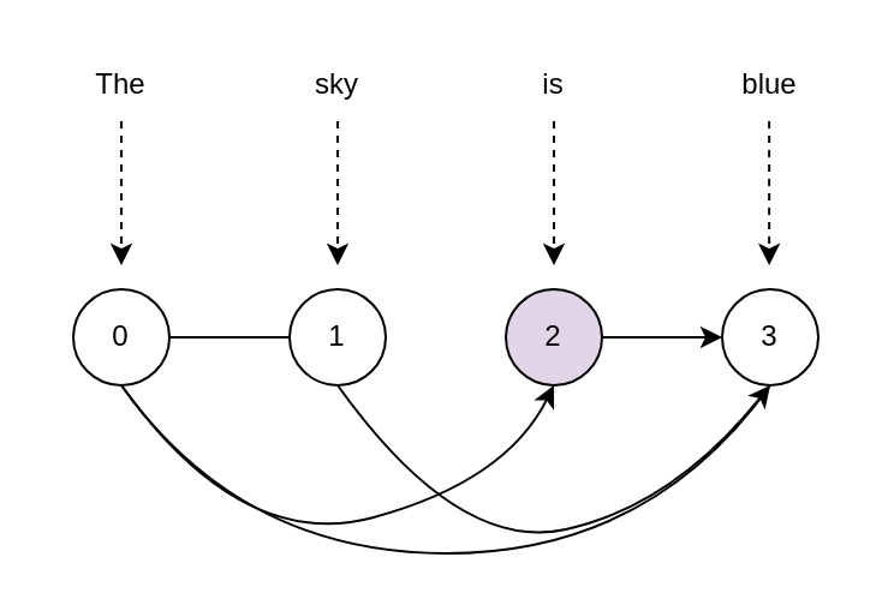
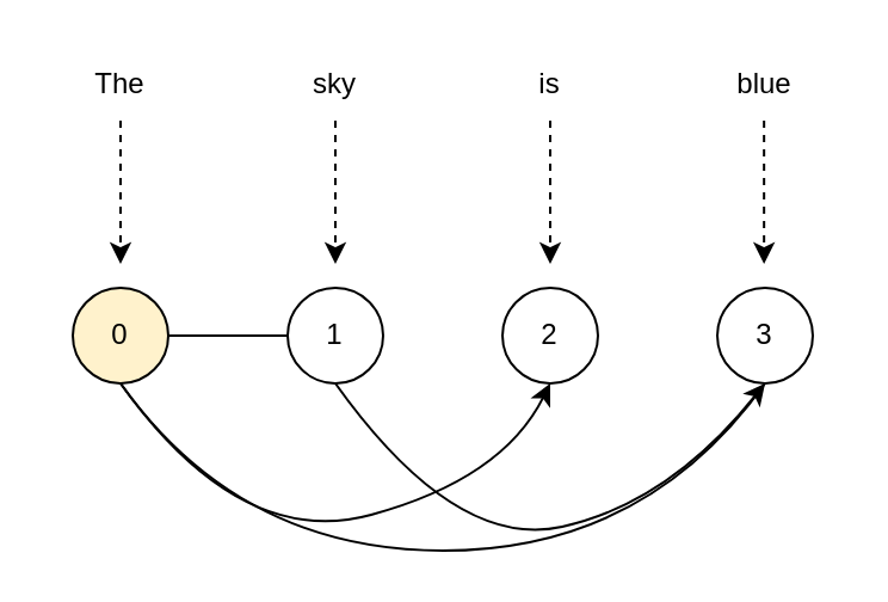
- <mxCell id="5" value="0" style="ellipse;whiteSpace=wrap;html=1;aspect=fixed;" parent="1" vertex="1"><mxGeometry x="30" y="120" width="40" height="40" as="geometry" /></mxCell>
+ <mxCell id="5" value="0" style="ellipse;whiteSpace=wrap;html=1;aspect=fixed;fillColor=#fff2cc;" parent="1" vertex="1"><mxGeometry x="30" y="120" width="40" height="40" as="geometry" /></mxCell>
- <mxCell id="8" value="2" style="ellipse;whiteSpace=wrap;html=1;aspect=fixed;fillColor=#e1d5e7;" parent="1" vertex="1"><mxGeometry x="210" y="120" width="40" height="40" as="geometry" /></mxCell>
+ <mxCell id="8" value="2" style="ellipse;whiteSpace=wrap;html=1;aspect=fixed;" parent="1" vertex="1"><mxGeometry x="210" y="120" width="40" height="40" as="geometry" /></mxCell>
- <mxCell id="7" style="edgeStyle=orthogonalEdgeStyle;rounded=0;orthogonalLoop=1;jettySize=auto;html=1;entryX=0;entryY=0.5;entryDx=0;entryDy=0;" edge="1" parent="1" source="8" target="14"><mxGeometry relative="1" as="geometry" /></mxCell>
